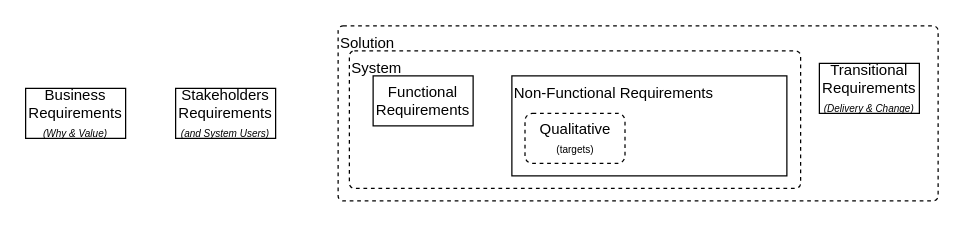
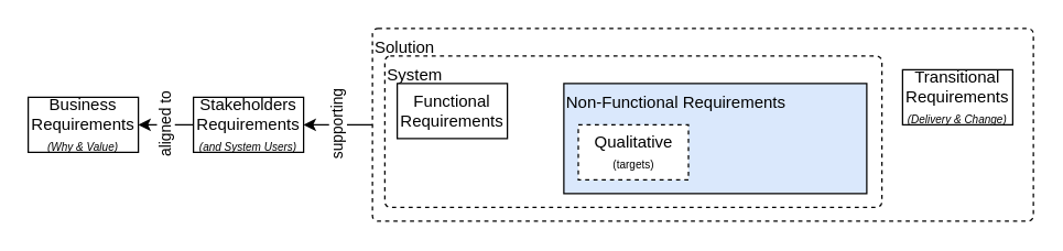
- <mxCell id="7" value="Functional&lt;br&gt;Requirements" style="rounded=0;whiteSpace=wrap;html=1;" vertex="1" parent="6"><mxGeometry x="19" y="20" width="80" height="40" as="geometry" /></mxCell>
+ <mxCell id="7" value="Functional&lt;br&gt;Requirements" style="rounded=0;whiteSpace=wrap;html=1;" vertex="1" parent="6"><mxGeometry x="9" y="20" width="80" height="40" as="geometry" /></mxCell>
+ <mxCell id="3" value="aligned to" style="edgeStyle=orthogonalEdgeStyle;rounded=0;orthogonalLoop=1;jettySize=auto;html=1;entryX=1;entryY=0.5;entryDx=0;entryDy=0;horizontal=0;" edge="1" parent="1" source="4" target="2"><mxGeometry relative="1" as="geometry" /></mxCell>
+ <mxCell id="11" value="supporting" style="edgeStyle=orthogonalEdgeStyle;rounded=0;orthogonalLoop=1;jettySize=auto;html=1;horizontal=0;exitX=0;exitY=0.5;exitDx=0;exitDy=0;" edge="1" parent="1" source="5" target="4"><mxGeometry relative="1" as="geometry" /></mxCell>
- <mxCell id="8" value="Non-Functional Requirements" style="rounded=0;whiteSpace=wrap;html=1;align=left;verticalAlign=top;" vertex="1" parent="6"><mxGeometry x="130" y="20" width="220" height="80" as="geometry" /></mxCell>
+ <mxCell id="8" value="Non-Functional Requirements" style="rounded=0;whiteSpace=wrap;html=1;align=left;verticalAlign=top;fillColor=#dae8fc;" vertex="1" parent="6"><mxGeometry x="130" y="20" width="220" height="80" as="geometry" /></mxCell>
- <mxCell id="9" value="Qualitative&lt;br&gt;&lt;font style=&quot;font-size: 8px;&quot;&gt;(targets)&lt;/font&gt;" style="whiteSpace=wrap;html=1;dashed=1;rounded=1;" vertex="1" parent="6"><mxGeometry x="140.5" y="50" width="80" height="40" as="geometry" /></mxCell>
+ <mxCell id="9" value="Qualitative&lt;br&gt;&lt;font style=&quot;font-size: 8px;&quot;&gt;(targets)&lt;/font&gt;" style="rounded=0;whiteSpace=wrap;html=1;dashed=1;" vertex="1" parent="6"><mxGeometry x="140.5" y="50" width="80" height="40" as="geometry" /></mxCell>
